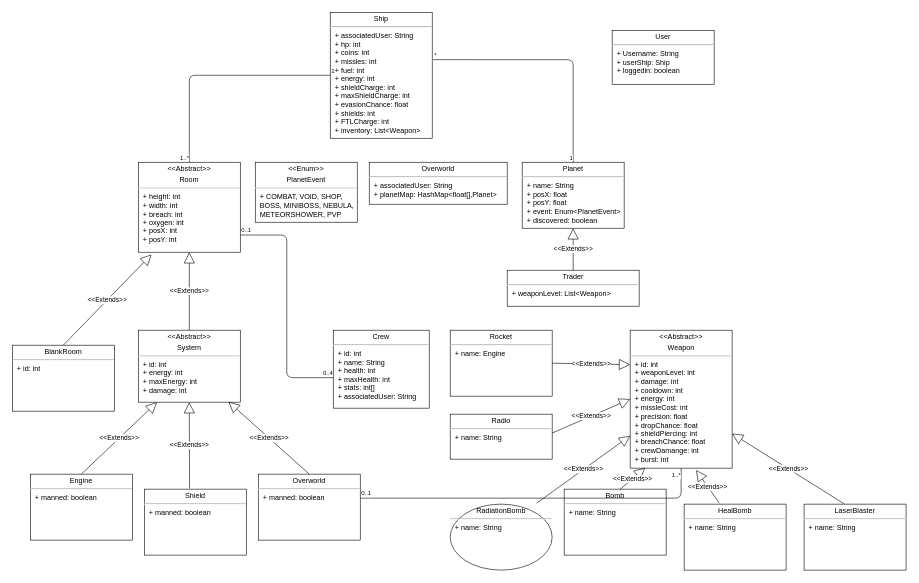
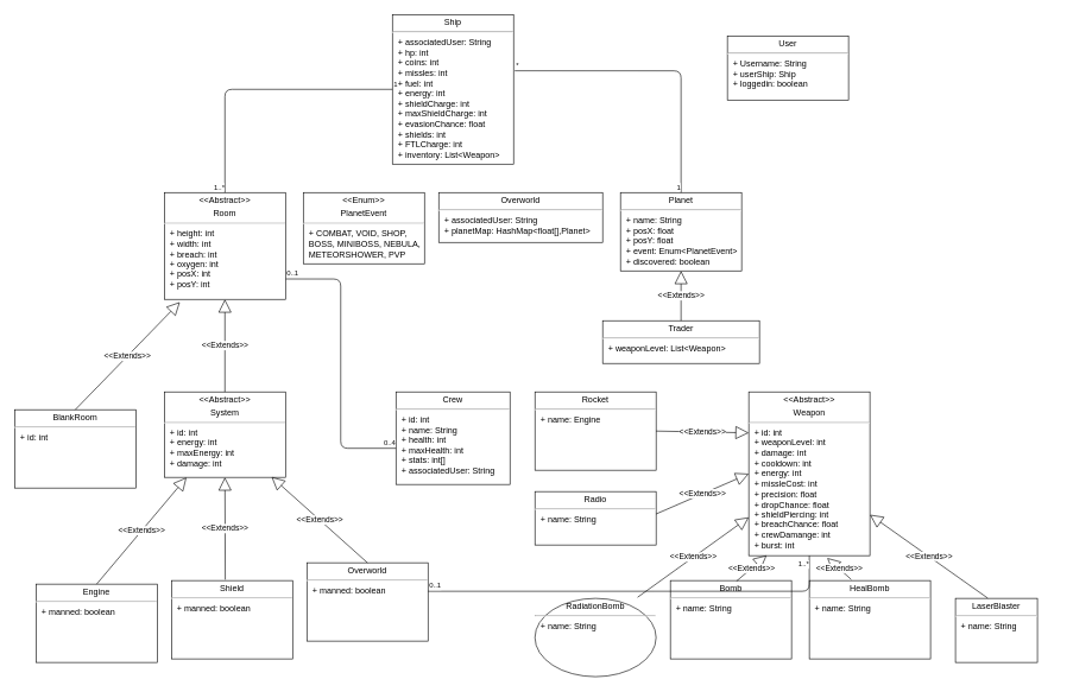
- <mxCell id="8" value="&lt;p style=&quot;margin: 4px 0px 0px ; text-align: center&quot;&gt;Engine&lt;/p&gt;&lt;hr&gt;&lt;p style=&quot;margin: 0px ; margin-left: 8px&quot;&gt;+ manned: boolean&lt;/p&gt;&lt;p style=&quot;margin: 0px ; margin-left: 8px&quot;&gt;&lt;br&gt;&lt;/p&gt;" style="verticalAlign=top;align=left;overflow=fill;fontSize=12;fontFamily=Helvetica;html=1;" parent="1" vertex="1"><mxGeometry x="50" y="790" width="170" height="110" as="geometry" /></mxCell>
+ <mxCell id="8" value="&lt;p style=&quot;margin: 4px 0px 0px ; text-align: center&quot;&gt;Engine&lt;/p&gt;&lt;hr&gt;&lt;p style=&quot;margin: 0px ; margin-left: 8px&quot;&gt;+ manned: boolean&lt;/p&gt;&lt;p style=&quot;margin: 0px ; margin-left: 8px&quot;&gt;&lt;br&gt;&lt;/p&gt;" style="verticalAlign=top;align=left;overflow=fill;fontSize=12;fontFamily=Helvetica;html=1;" parent="1" vertex="1"><mxGeometry x="50" y="820" width="170" height="110" as="geometry" /></mxCell>
- <mxCell id="24" value="&lt;p style=&quot;margin: 4px 0px 0px ; text-align: center&quot;&gt;HealBomb&lt;/p&gt;&lt;hr&gt;&lt;p style=&quot;margin: 0px ; margin-left: 8px&quot;&gt;+ name: String&lt;/p&gt;&lt;p style=&quot;margin: 0px ; margin-left: 8px&quot;&gt;&lt;br&gt;&lt;/p&gt;" style="verticalAlign=top;align=left;overflow=fill;fontSize=12;fontFamily=Helvetica;html=1;" parent="1" vertex="1"><mxGeometry x="1140" y="840" width="170" height="110" as="geometry" /></mxCell>
+ <mxCell id="24" value="&lt;p style=&quot;margin: 4px 0px 0px ; text-align: center&quot;&gt;HealBomb&lt;/p&gt;&lt;hr&gt;&lt;p style=&quot;margin: 0px ; margin-left: 8px&quot;&gt;+ name: String&lt;/p&gt;&lt;p style=&quot;margin: 0px ; margin-left: 8px&quot;&gt;&lt;br&gt;&lt;/p&gt;" style="verticalAlign=top;align=left;overflow=fill;fontSize=12;fontFamily=Helvetica;html=1;" parent="1" vertex="1"><mxGeometry x="1135" y="815" width="170" height="110" as="geometry" /></mxCell>
- <mxCell id="25" value="&lt;p style=&quot;margin: 4px 0px 0px ; text-align: center&quot;&gt;LaserBlaster&lt;/p&gt;&lt;hr&gt;&lt;p style=&quot;margin: 0px ; margin-left: 8px&quot;&gt;+ name: String&lt;/p&gt;&lt;p style=&quot;margin: 0px ; margin-left: 8px&quot;&gt;&lt;br&gt;&lt;/p&gt;" style="verticalAlign=top;align=left;overflow=fill;fontSize=12;fontFamily=Helvetica;html=1;" parent="1" vertex="1"><mxGeometry x="1340" y="840" width="170" height="110" as="geometry" /></mxCell>
+ <mxCell id="25" value="&lt;p style=&quot;margin: 4px 0px 0px ; text-align: center&quot;&gt;LaserBlaster&lt;/p&gt;&lt;hr&gt;&lt;p style=&quot;margin: 0px ; margin-left: 8px&quot;&gt;+ name: String&lt;/p&gt;&lt;p style=&quot;margin: 0px ; margin-left: 8px&quot;&gt;&lt;br&gt;&lt;/p&gt;" style="verticalAlign=top;align=left;overflow=fill;fontSize=12;fontFamily=Helvetica;html=1;" parent="1" vertex="1"><mxGeometry x="1340" y="840" width="115" height="90" as="geometry" /></mxCell>
